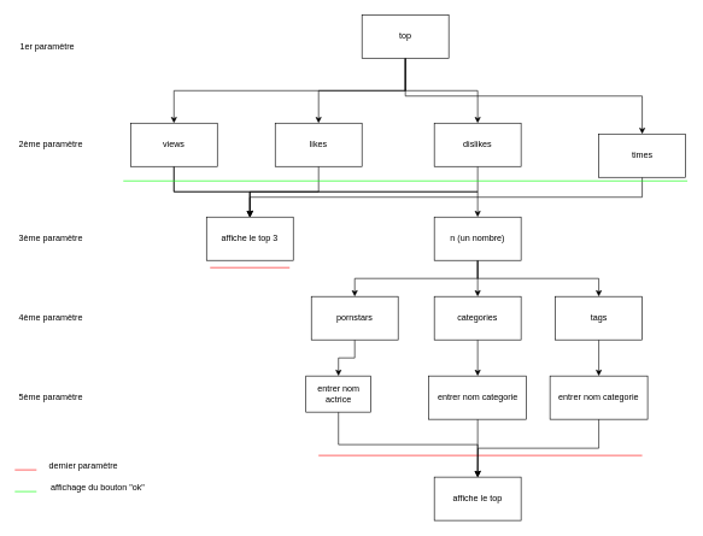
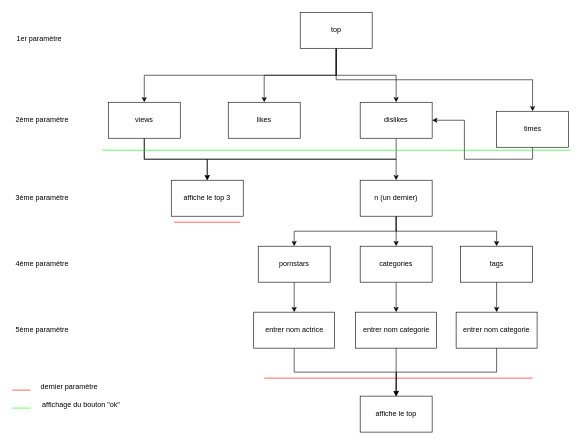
- <mxCell id="10" style="edgeStyle=orthogonalEdgeStyle;rounded=0;orthogonalLoop=1;jettySize=auto;html=1;exitX=0.5;exitY=1;exitDx=0;exitDy=0;entryX=0.5;entryY=0;entryDx=0;entryDy=0;" parent="1" source="11" target="26" edge="1"><mxGeometry relative="1" as="geometry" /></mxCell>
- <mxCell id="14" style="edgeStyle=orthogonalEdgeStyle;rounded=0;orthogonalLoop=1;jettySize=auto;html=1;exitX=0.5;exitY=1;exitDx=0;exitDy=0;entryX=0.5;entryY=0;entryDx=0;entryDy=0;" parent="1" source="15" target="26" edge="1"><mxGeometry relative="1" as="geometry" /></mxCell>
+ <mxCell id="14" style="edgeStyle=orthogonalEdgeStyle;rounded=0;orthogonalLoop=1;jettySize=auto;html=1;exitX=0.5;exitY=1;exitDx=0;exitDy=0;" parent="1" source="15" target="13" edge="1"><mxGeometry relative="1" as="geometry" /></mxCell>
- <mxCell id="23" value="&lt;font style=&quot;vertical-align: inherit;&quot;&gt;&lt;font style=&quot;vertical-align: inherit;&quot;&gt;n (un nombre)&lt;/font&gt;&lt;/font&gt;" style="whiteSpace=wrap;html=1;" parent="1" vertex="1"><mxGeometry x="600" y="300" width="120" height="60" as="geometry" /></mxCell>
+ <mxCell id="23" value="&lt;font style=&quot;vertical-align: inherit;&quot;&gt;&lt;font style=&quot;vertical-align: inherit;&quot;&gt;n (un dernier)&lt;/font&gt;&lt;/font&gt;" style="whiteSpace=wrap;html=1;" parent="1" vertex="1"><mxGeometry x="600" y="300" width="120" height="60" as="geometry" /></mxCell>
- <mxCell id="44" value="entrer nom actrice" style="whiteSpace=wrap;html=1;" parent="1" vertex="1"><mxGeometry x="422.5" y="520" width="90" height="50" as="geometry" /></mxCell>
+ <mxCell id="44" value="entrer nom actrice" style="whiteSpace=wrap;html=1;" parent="1" vertex="1"><mxGeometry x="422.5" y="520" width="135" height="60" as="geometry" /></mxCell>
